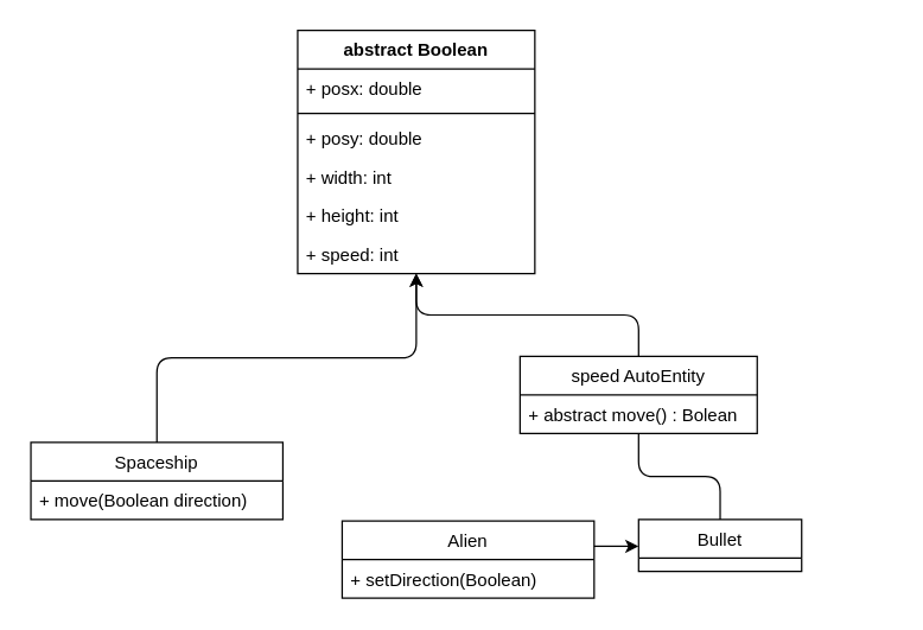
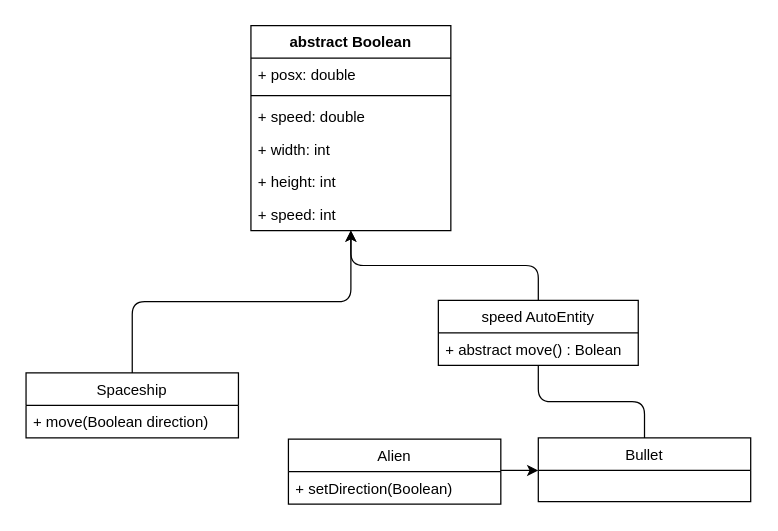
- <mxCell id="5" value="+ posy: double" style="text;strokeColor=none;fillColor=none;align=left;verticalAlign=top;spacingLeft=4;spacingRight=4;overflow=hidden;rotatable=0;points=[[0,0.5],[1,0.5]];portConstraint=eastwest;" vertex="1" parent="2"><mxGeometry y="60" width="160" height="26" as="geometry" /></mxCell>
+ <mxCell id="5" value="+ speed: double" style="text;strokeColor=none;fillColor=none;align=left;verticalAlign=top;spacingLeft=4;spacingRight=4;overflow=hidden;rotatable=0;points=[[0,0.5],[1,0.5]];portConstraint=eastwest;" vertex="1" parent="2"><mxGeometry y="60" width="160" height="26" as="geometry" /></mxCell>
- <mxCell id="15" value="Bullet" style="swimlane;fontStyle=0;childLayout=stackLayout;horizontal=1;startSize=26;fillColor=none;horizontalStack=0;resizeParent=1;resizeParentMax=0;resizeLast=0;collapsible=1;marginBottom=0;" vertex="1" parent="1"><mxGeometry x="430" y="350" width="110" height="35" as="geometry" /></mxCell>
+ <mxCell id="15" value="Bullet" style="swimlane;fontStyle=0;childLayout=stackLayout;horizontal=1;startSize=26;fillColor=none;horizontalStack=0;resizeParent=1;resizeParentMax=0;resizeLast=0;collapsible=1;marginBottom=0;" vertex="1" parent="1"><mxGeometry x="430" y="350" width="170" height="51" as="geometry" /></mxCell>
